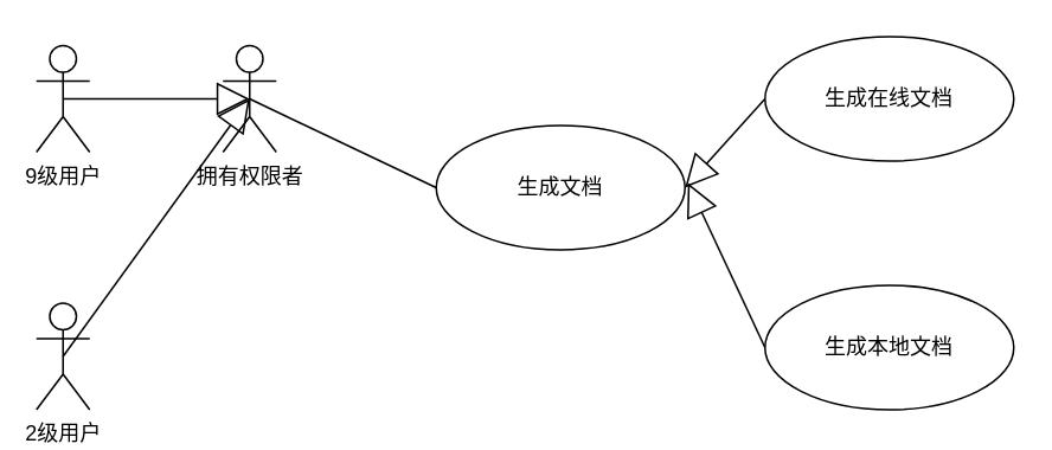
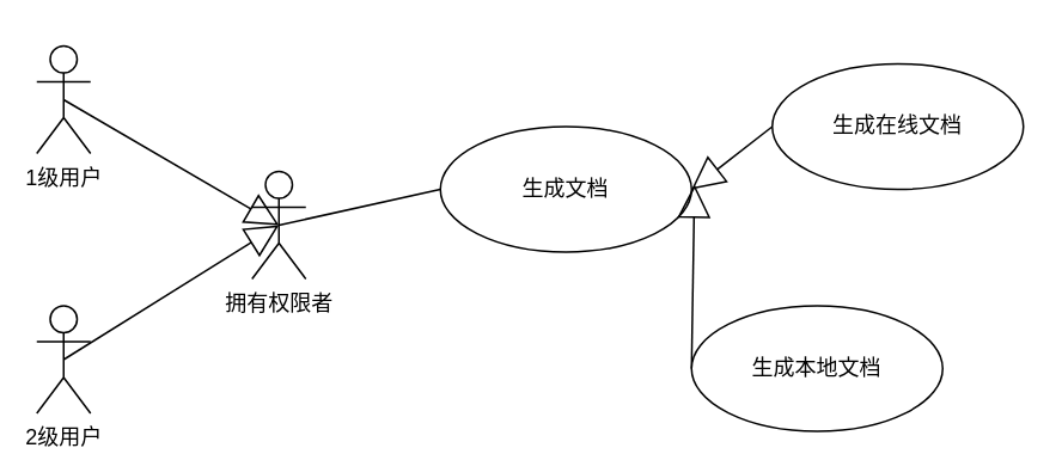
- <mxCell id="2" value="拥有权限者" style="shape=umlActor;verticalLabelPosition=bottom;verticalAlign=top;html=1;" vertex="1" parent="1"><mxGeometry x="125" y="25" width="30" height="60" as="geometry" /></mxCell>
+ <mxCell id="2" value="拥有权限者" style="shape=umlActor;verticalLabelPosition=bottom;verticalAlign=top;html=1;" vertex="1" parent="1"><mxGeometry x="140" y="95" width="30" height="60" as="geometry" /></mxCell>
- <mxCell id="8" value="生成在线文档" style="ellipse;whiteSpace=wrap;html=1;" vertex="1" parent="1"><mxGeometry x="430" y="20" width="140" height="70" as="geometry" /></mxCell>
+ <mxCell id="8" value="生成在线文档" style="ellipse;whiteSpace=wrap;html=1;" vertex="1" parent="1"><mxGeometry x="430" y="35" width="140" height="70" as="geometry" /></mxCell>
- <mxCell id="3" value="9级用户" style="shape=umlActor;verticalLabelPosition=bottom;verticalAlign=top;html=1;" vertex="1" parent="1"><mxGeometry x="20" y="25" width="30" height="60" as="geometry" /></mxCell>
+ <mxCell id="3" value="1级用户" style="shape=umlActor;verticalLabelPosition=bottom;verticalAlign=top;html=1;" vertex="1" parent="1"><mxGeometry x="20" y="25" width="30" height="60" as="geometry" /></mxCell>
- <mxCell id="9" value="生成本地文档" style="ellipse;whiteSpace=wrap;html=1;" vertex="1" parent="1"><mxGeometry x="430" y="160" width="140" height="70" as="geometry" /></mxCell>
+ <mxCell id="9" value="生成本地文档" style="ellipse;whiteSpace=wrap;html=1;" vertex="1" parent="1"><mxGeometry x="385" y="170" width="140" height="70" as="geometry" /></mxCell>
